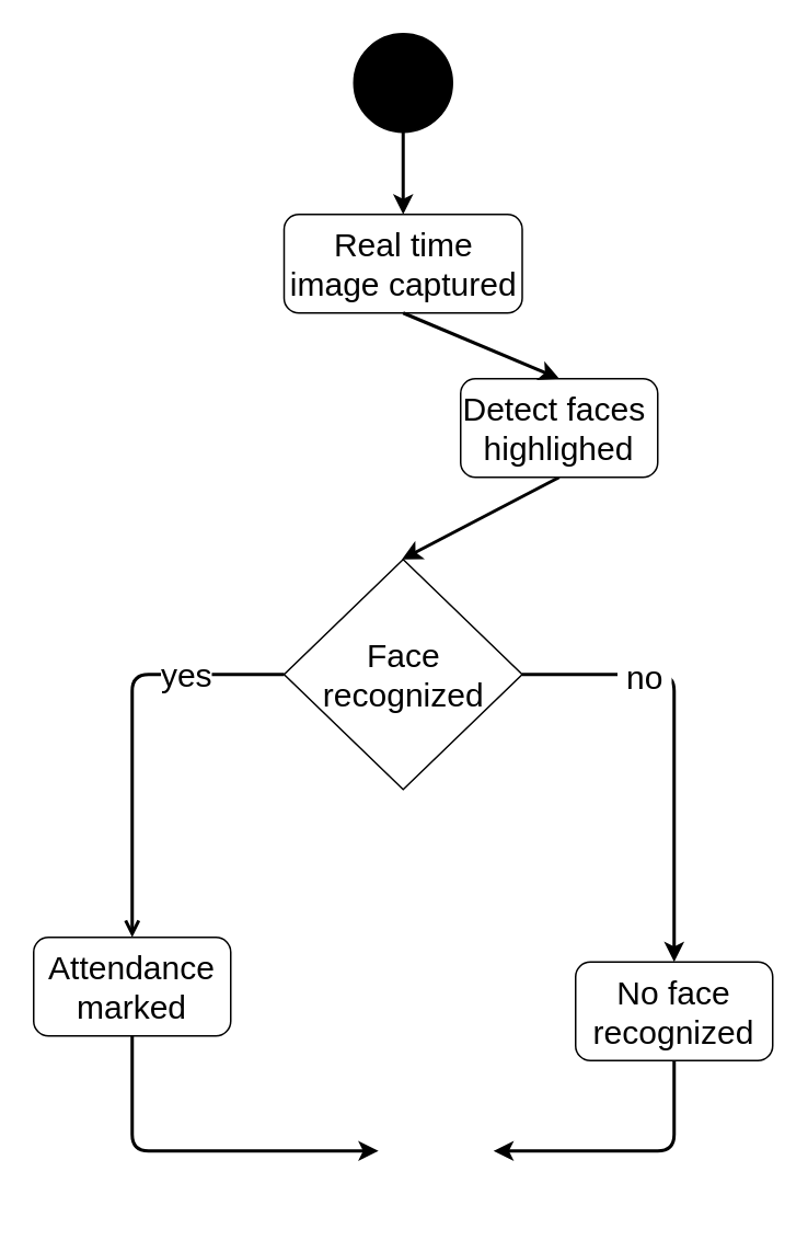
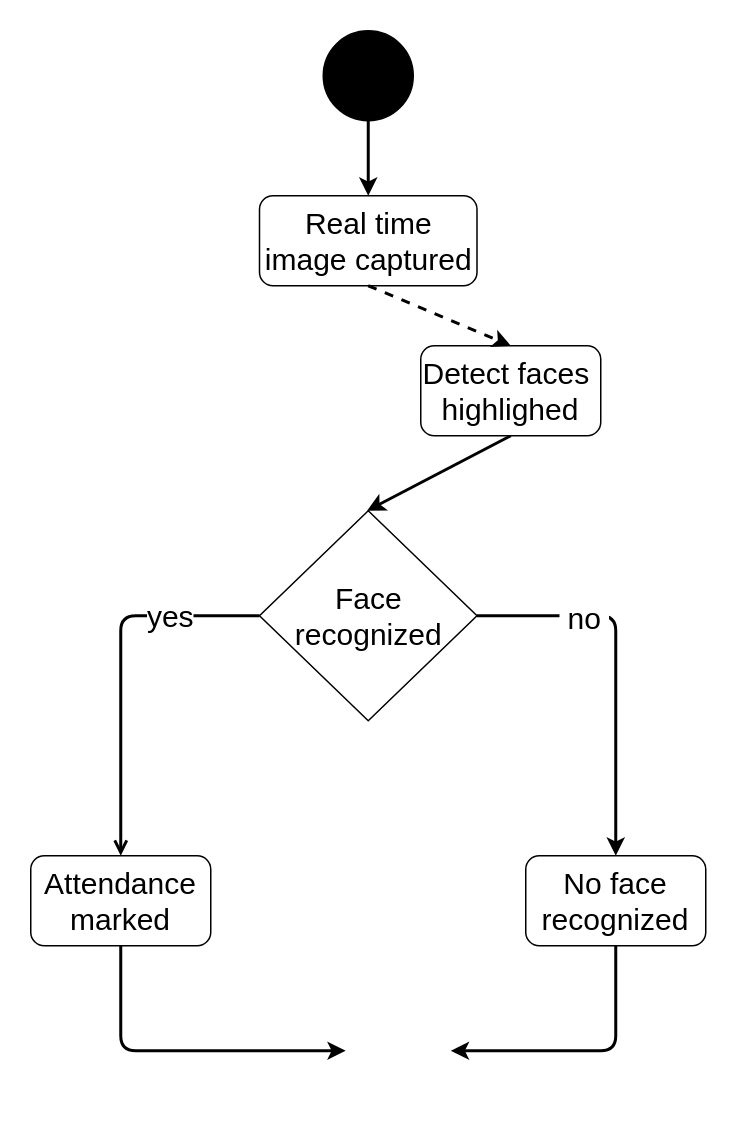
- <mxCell id="15" value="" style="endArrow=classic;html=1;rounded=1;strokeWidth=2;fontFamily=Helvetica;fontSize=20;elbow=vertical;exitX=0.5;exitY=1;exitDx=0;exitDy=0;entryX=0.5;entryY=0;entryDx=0;entryDy=0;" edge="1" parent="1" source="5" target="14"><mxGeometry width="50" height="50" relative="1" as="geometry"><mxPoint x="390" y="260" as="sourcePoint" /><mxPoint x="440" y="210" as="targetPoint" /></mxGeometry></mxCell>
+ <mxCell id="15" value="" style="endArrow=classic;html=1;rounded=1;strokeWidth=2;fontFamily=Helvetica;fontSize=20;elbow=vertical;exitX=0.5;exitY=1;exitDx=0;exitDy=0;entryX=0.5;entryY=0;entryDx=0;entryDy=0;dashed=1;" edge="1" parent="1" source="5" target="14"><mxGeometry width="50" height="50" relative="1" as="geometry"><mxPoint x="390" y="260" as="sourcePoint" /><mxPoint x="440" y="210" as="targetPoint" /></mxGeometry></mxCell>
- <mxCell id="16" value="No face&lt;br&gt;recognized" style="rounded=1;whiteSpace=wrap;html=1;fontFamily=Helvetica;fontSize=20;fillColor=#FFFFFF;" vertex="1" parent="1"><mxGeometry x="350" y="585" width="120" height="60" as="geometry" /></mxCell>
+ <mxCell id="16" value="No face&lt;br&gt;recognized" style="rounded=1;whiteSpace=wrap;html=1;fontFamily=Helvetica;fontSize=20;fillColor=#FFFFFF;" vertex="1" parent="1"><mxGeometry x="350" y="570" width="120" height="60" as="geometry" /></mxCell>
